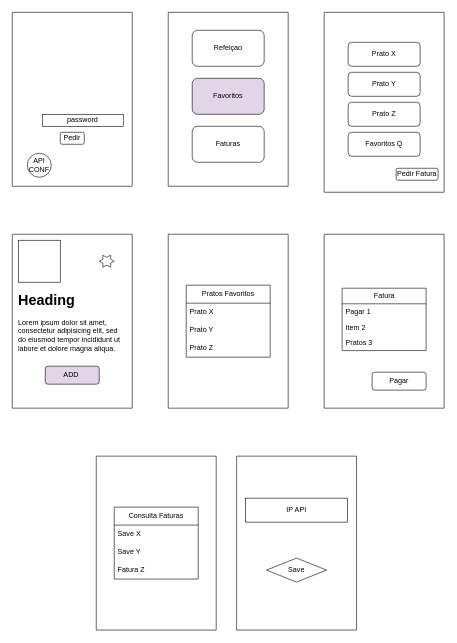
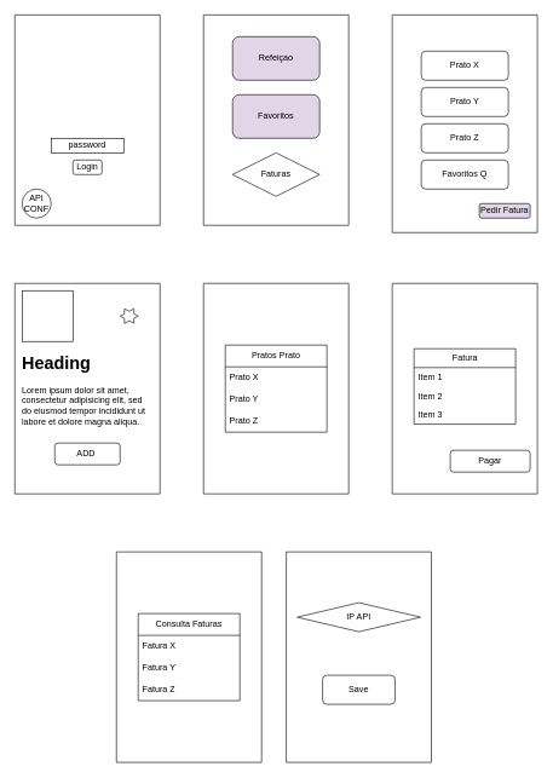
- <mxCell id="9" value="Refeiçao" style="rounded=1;whiteSpace=wrap;html=1;" vertex="1" parent="6"><mxGeometry x="40" y="30" width="120" height="60" as="geometry" /></mxCell>
+ <mxCell id="9" value="Refeiçao" style="rounded=1;whiteSpace=wrap;html=1;fillColor=#e1d5e7;" vertex="1" parent="6"><mxGeometry x="40" y="30" width="120" height="60" as="geometry" /></mxCell>
- <mxCell id="3" value="password" style="rounded=0;whiteSpace=wrap;html=1;" vertex="1" parent="2"><mxGeometry x="50" y="170" width="135" height="20" as="geometry" /></mxCell>
+ <mxCell id="3" value="password" style="rounded=0;whiteSpace=wrap;html=1;" vertex="1" parent="2"><mxGeometry x="50" y="170" width="100" height="20" as="geometry" /></mxCell>
- <mxCell id="4" value="Pedir" style="rounded=1;whiteSpace=wrap;html=1;" vertex="1" parent="2"><mxGeometry x="80" y="200" width="40" height="20" as="geometry" /></mxCell>
+ <mxCell id="4" value="Login" style="rounded=1;whiteSpace=wrap;html=1;" vertex="1" parent="2"><mxGeometry x="80" y="200" width="40" height="20" as="geometry" /></mxCell>
- <mxCell id="7" value="Faturas" style="rounded=1;whiteSpace=wrap;html=1;" vertex="1" parent="6"><mxGeometry x="40" y="190" width="120" height="60" as="geometry" /></mxCell>
+ <mxCell id="7" value="Faturas" style="rhombus;whiteSpace=wrap;html=1;" vertex="1" parent="6"><mxGeometry x="40" y="190" width="120" height="60" as="geometry" /></mxCell>
- <mxCell id="5" value="API CONF" style="ellipse;whiteSpace=wrap;html=1;aspect=fixed;" vertex="1" parent="2"><mxGeometry x="25" y="235" width="40" height="40" as="geometry" /></mxCell>
+ <mxCell id="5" value="API CONF" style="ellipse;whiteSpace=wrap;html=1;aspect=fixed;" vertex="1" parent="2"><mxGeometry x="10" y="240" width="40" height="40" as="geometry" /></mxCell>
- <mxCell id="15" value="Pedir Fatura" style="rounded=1;whiteSpace=wrap;html=1;" vertex="1" parent="10"><mxGeometry x="120" y="260" width="70" height="20" as="geometry" /></mxCell>
+ <mxCell id="15" value="Pedir Fatura" style="rounded=1;whiteSpace=wrap;html=1;fillColor=#e1d5e7;" vertex="1" parent="10"><mxGeometry x="120" y="260" width="70" height="20" as="geometry" /></mxCell>
- <mxCell id="22" value="Pratos Favoritos" style="swimlane;fontStyle=0;childLayout=stackLayout;horizontal=1;startSize=30;horizontalStack=0;resizeParent=1;resizeParentMax=0;resizeLast=0;collapsible=1;marginBottom=0;whiteSpace=wrap;html=1;" vertex="1" parent="21"><mxGeometry x="30" y="85" width="140" height="120" as="geometry" /></mxCell>
+ <mxCell id="22" value="Pratos Prato" style="swimlane;fontStyle=0;childLayout=stackLayout;horizontal=1;startSize=30;horizontalStack=0;resizeParent=1;resizeParentMax=0;resizeLast=0;collapsible=1;marginBottom=0;whiteSpace=wrap;html=1;" vertex="1" parent="21"><mxGeometry x="30" y="85" width="140" height="120" as="geometry" /></mxCell>
- <mxCell id="28" value="Pagar 1" style="text;strokeColor=none;fillColor=none;align=left;verticalAlign=top;spacingLeft=4;spacingRight=4;overflow=hidden;rotatable=0;points=[[0,0.5],[1,0.5]];portConstraint=eastwest;whiteSpace=wrap;html=1;" vertex="1" parent="27"><mxGeometry y="26" width="140" height="26" as="geometry" /></mxCell>
+ <mxCell id="28" value="Item 1" style="text;strokeColor=none;fillColor=none;align=left;verticalAlign=top;spacingLeft=4;spacingRight=4;overflow=hidden;rotatable=0;points=[[0,0.5],[1,0.5]];portConstraint=eastwest;whiteSpace=wrap;html=1;" vertex="1" parent="27"><mxGeometry y="26" width="140" height="26" as="geometry" /></mxCell>
- <mxCell id="30" value="Pratos 3" style="text;strokeColor=none;fillColor=none;align=left;verticalAlign=top;spacingLeft=4;spacingRight=4;overflow=hidden;rotatable=0;points=[[0,0.5],[1,0.5]];portConstraint=eastwest;whiteSpace=wrap;html=1;" vertex="1" parent="27"><mxGeometry y="78" width="140" height="26" as="geometry" /></mxCell>
+ <mxCell id="30" value="Item 3" style="text;strokeColor=none;fillColor=none;align=left;verticalAlign=top;spacingLeft=4;spacingRight=4;overflow=hidden;rotatable=0;points=[[0,0.5],[1,0.5]];portConstraint=eastwest;whiteSpace=wrap;html=1;" vertex="1" parent="27"><mxGeometry y="78" width="140" height="26" as="geometry" /></mxCell>
- <mxCell id="19" value="ADD&amp;nbsp;" style="rounded=1;whiteSpace=wrap;html=1;fillColor=#e1d5e7;" vertex="1" parent="16"><mxGeometry x="55" y="220" width="90" height="30" as="geometry" /></mxCell>
+ <mxCell id="19" value="ADD&amp;nbsp;" style="rounded=1;whiteSpace=wrap;html=1;" vertex="1" parent="16"><mxGeometry x="55" y="220" width="90" height="30" as="geometry" /></mxCell>
- <mxCell id="31" value="Pagar" style="rounded=1;whiteSpace=wrap;html=1;" vertex="1" parent="26"><mxGeometry x="80" y="230" width="90" height="30" as="geometry" /></mxCell>
+ <mxCell id="31" value="Pagar" style="rounded=1;whiteSpace=wrap;html=1;" vertex="1" parent="26"><mxGeometry x="80" y="230" width="110" height="30" as="geometry" /></mxCell>
- <mxCell id="38" value="IP API" style="rounded=0;whiteSpace=wrap;html=1;" vertex="1" parent="37"><mxGeometry x="15" y="70" width="170" height="40" as="geometry" /></mxCell>
+ <mxCell id="38" value="IP API" style="rhombus;whiteSpace=wrap;html=1;" vertex="1" parent="37"><mxGeometry x="15" y="70" width="170" height="40" as="geometry" /></mxCell>
- <mxCell id="34" value="Save X" style="text;strokeColor=none;fillColor=none;align=left;verticalAlign=middle;spacingLeft=4;spacingRight=4;overflow=hidden;points=[[0,0.5],[1,0.5]];portConstraint=eastwest;rotatable=0;whiteSpace=wrap;html=1;" vertex="1" parent="33"><mxGeometry y="30" width="140" height="30" as="geometry" /></mxCell>
+ <mxCell id="34" value="Fatura X" style="text;strokeColor=none;fillColor=none;align=left;verticalAlign=middle;spacingLeft=4;spacingRight=4;overflow=hidden;points=[[0,0.5],[1,0.5]];portConstraint=eastwest;rotatable=0;whiteSpace=wrap;html=1;" vertex="1" parent="33"><mxGeometry y="30" width="140" height="30" as="geometry" /></mxCell>
- <mxCell id="35" value="Save Y" style="text;strokeColor=none;fillColor=none;align=left;verticalAlign=middle;spacingLeft=4;spacingRight=4;overflow=hidden;points=[[0,0.5],[1,0.5]];portConstraint=eastwest;rotatable=0;whiteSpace=wrap;html=1;" vertex="1" parent="33"><mxGeometry y="60" width="140" height="30" as="geometry" /></mxCell>
+ <mxCell id="35" value="Fatura Y" style="text;strokeColor=none;fillColor=none;align=left;verticalAlign=middle;spacingLeft=4;spacingRight=4;overflow=hidden;points=[[0,0.5],[1,0.5]];portConstraint=eastwest;rotatable=0;whiteSpace=wrap;html=1;" vertex="1" parent="33"><mxGeometry y="60" width="140" height="30" as="geometry" /></mxCell>
- <mxCell id="39" value="Save" style="rhombus;whiteSpace=wrap;html=1;" vertex="1" parent="37"><mxGeometry x="50" y="170" width="100" height="40" as="geometry" /></mxCell>
+ <mxCell id="39" value="Save" style="rounded=1;whiteSpace=wrap;html=1;" vertex="1" parent="37"><mxGeometry x="50" y="170" width="100" height="40" as="geometry" /></mxCell>
